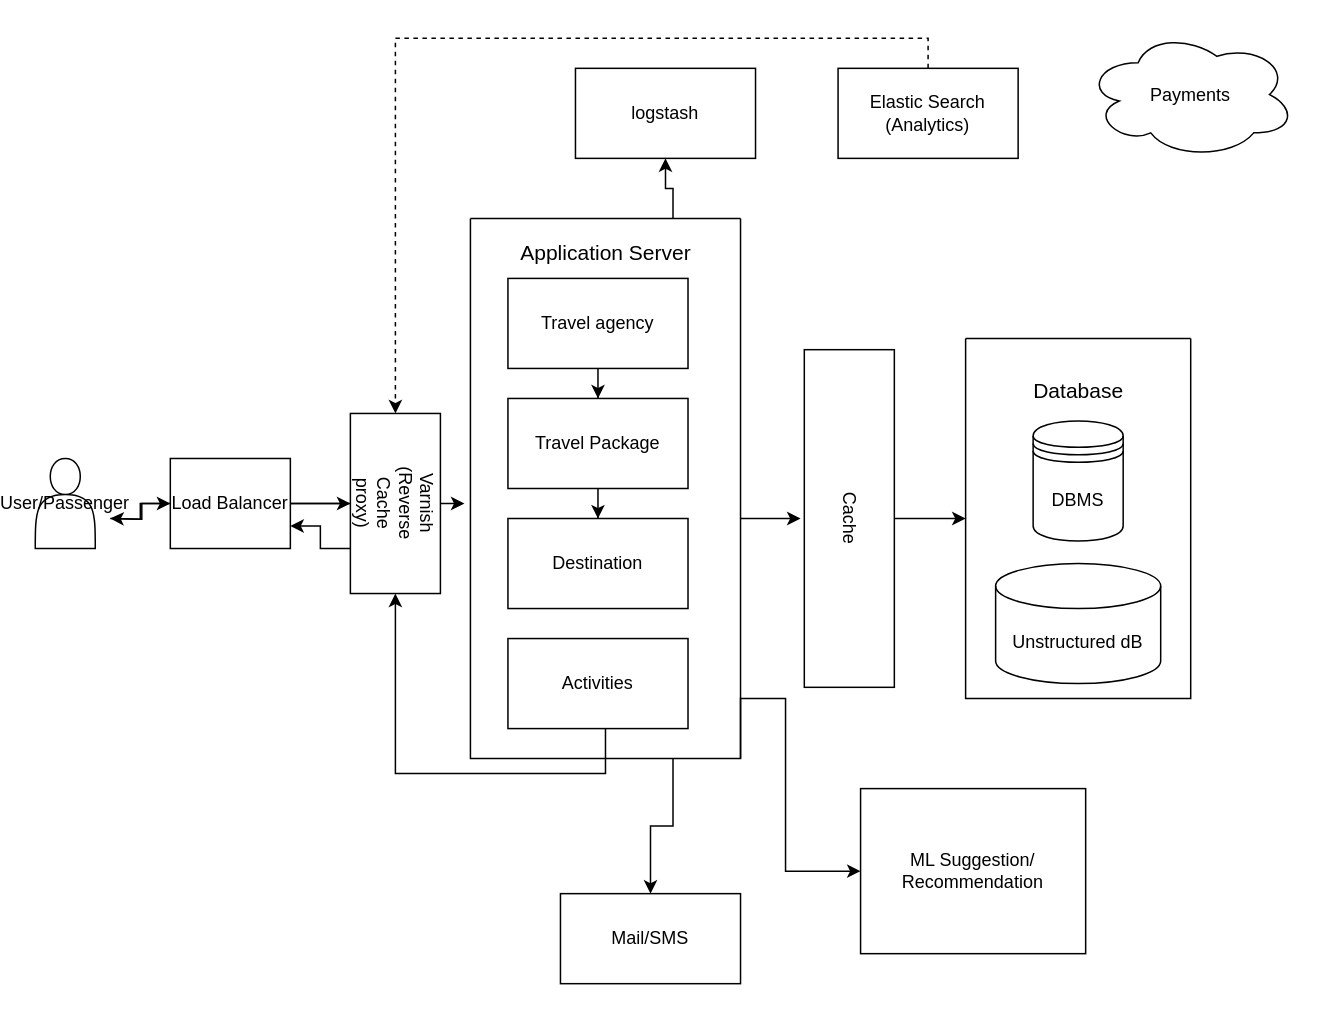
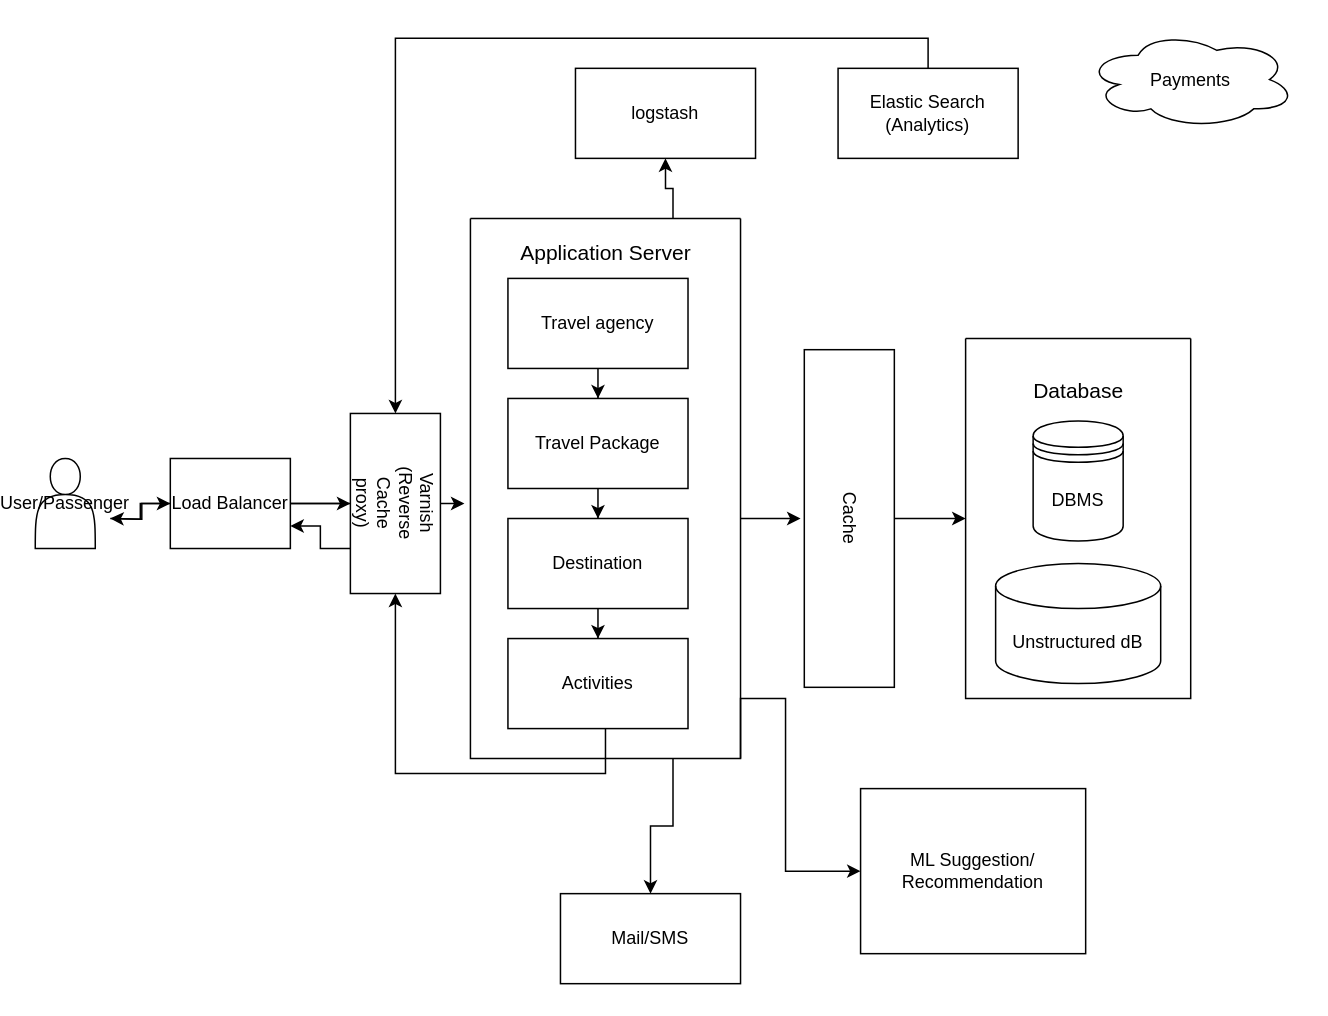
- <mxCell id="30" style="edgeStyle=orthogonalEdgeStyle;rounded=0;orthogonalLoop=1;jettySize=auto;html=1;exitX=0.5;exitY=0;exitDx=0;exitDy=0;dashed=1;" edge="1" parent="1" source="31" target="34"><mxGeometry relative="1" as="geometry" /></mxCell>
+ <mxCell id="30" style="edgeStyle=orthogonalEdgeStyle;rounded=0;orthogonalLoop=1;jettySize=auto;html=1;exitX=0.5;exitY=0;exitDx=0;exitDy=0;" edge="1" parent="1" source="31" target="34"><mxGeometry relative="1" as="geometry" /></mxCell>
- <mxCell id="19" value="Payments " style="rounded=0;whiteSpace=wrap;html=1;shape=cloud;perimeter=ellipsePerimeter;" vertex="1" parent="1"><mxGeometry x="720" y="20" width="140" height="85" as="geometry" /></mxCell>
+ <mxCell id="19" value="Payments " style="rounded=0;whiteSpace=wrap;html=1;shape=cloud;perimeter=ellipsePerimeter;" vertex="1" parent="1"><mxGeometry x="720" y="20" width="140" height="65" as="geometry" /></mxCell>
+ <mxCell id="10" value="" style="edgeStyle=orthogonalEdgeStyle;rounded=0;orthogonalLoop=1;jettySize=auto;html=1;" edge="1" parent="1" source="11" target="13"><mxGeometry relative="1" as="geometry" /></mxCell>
